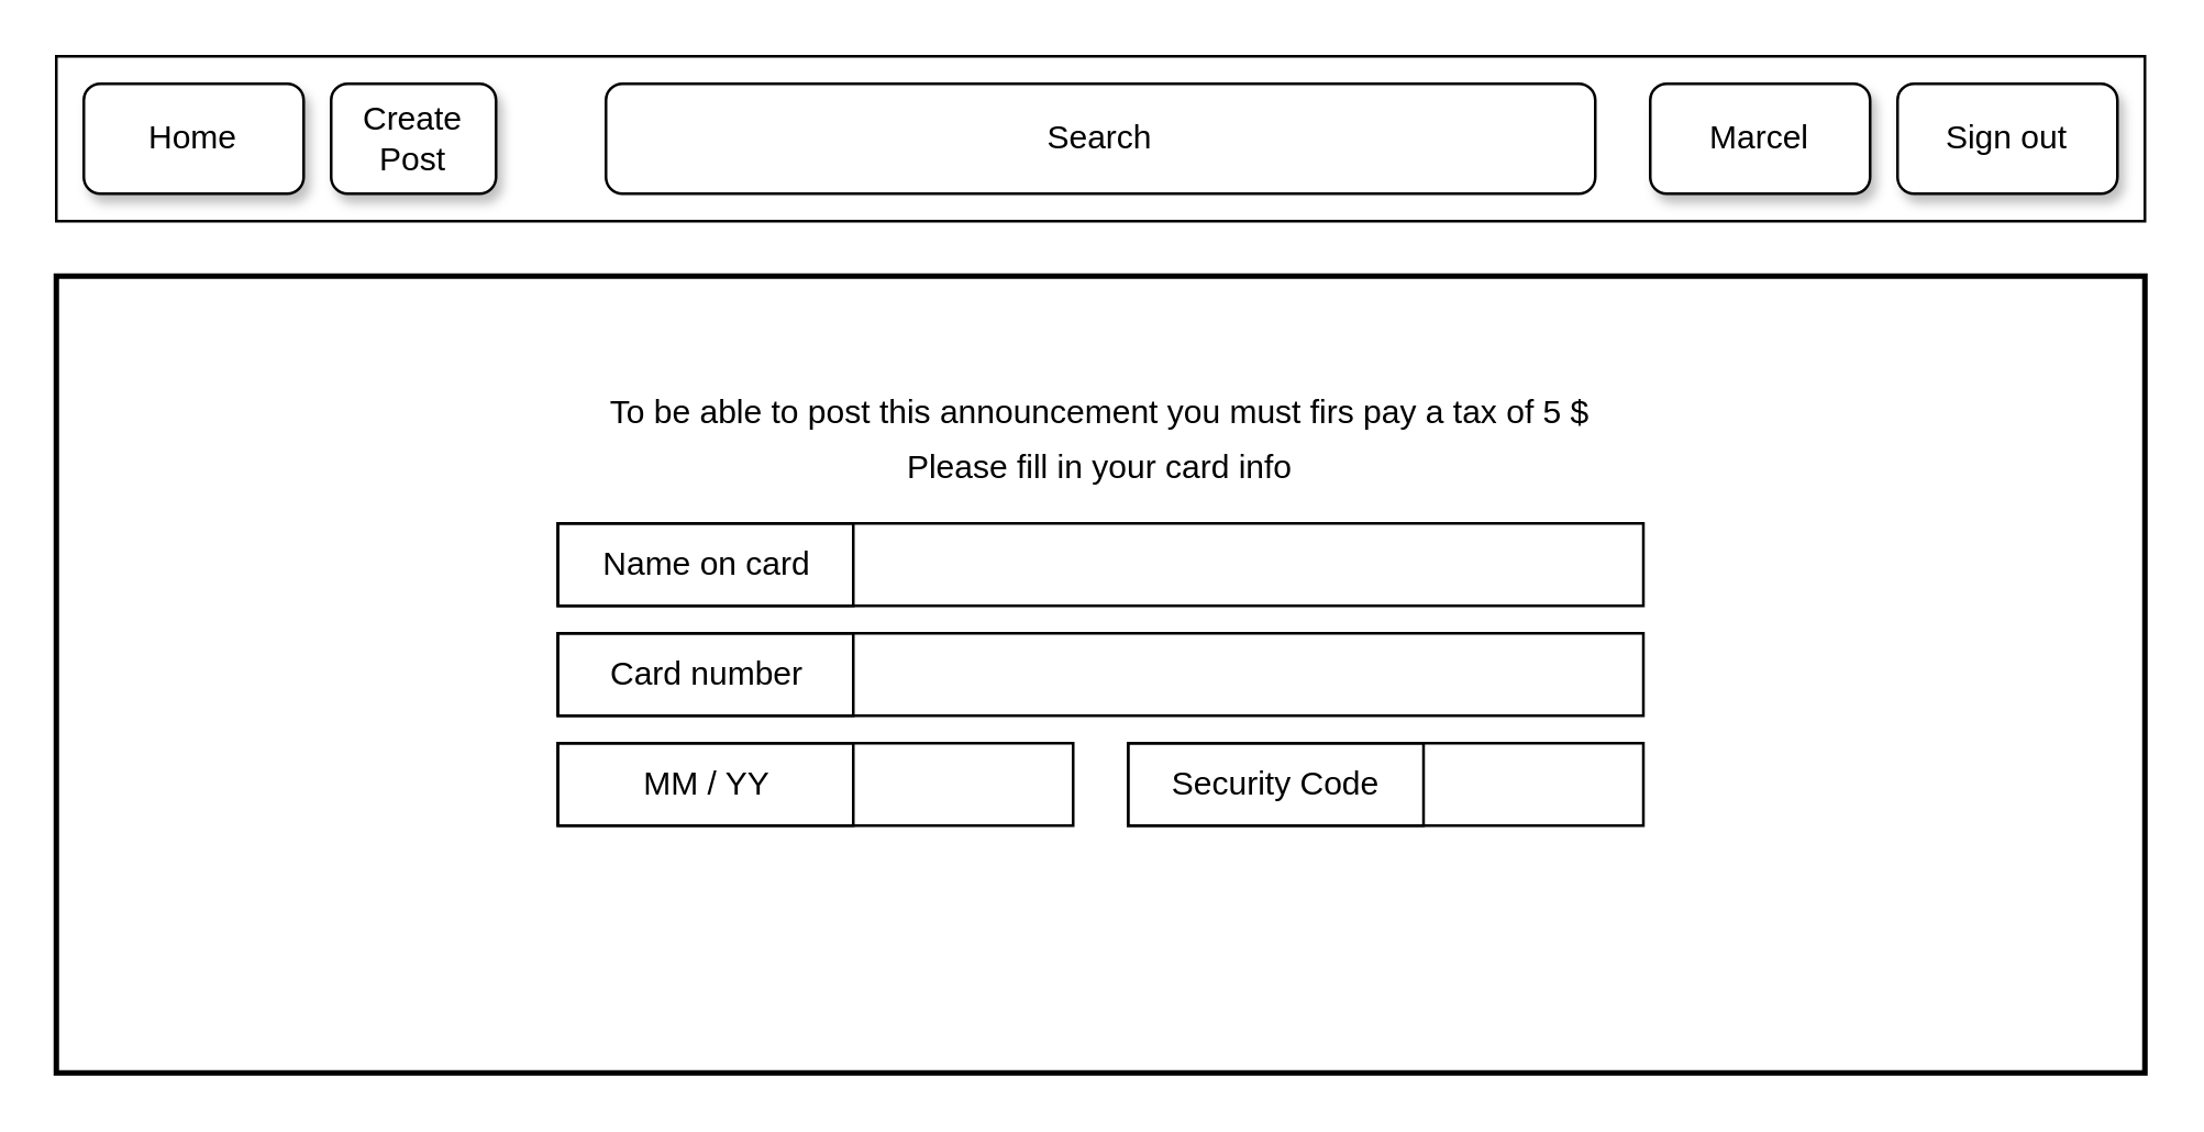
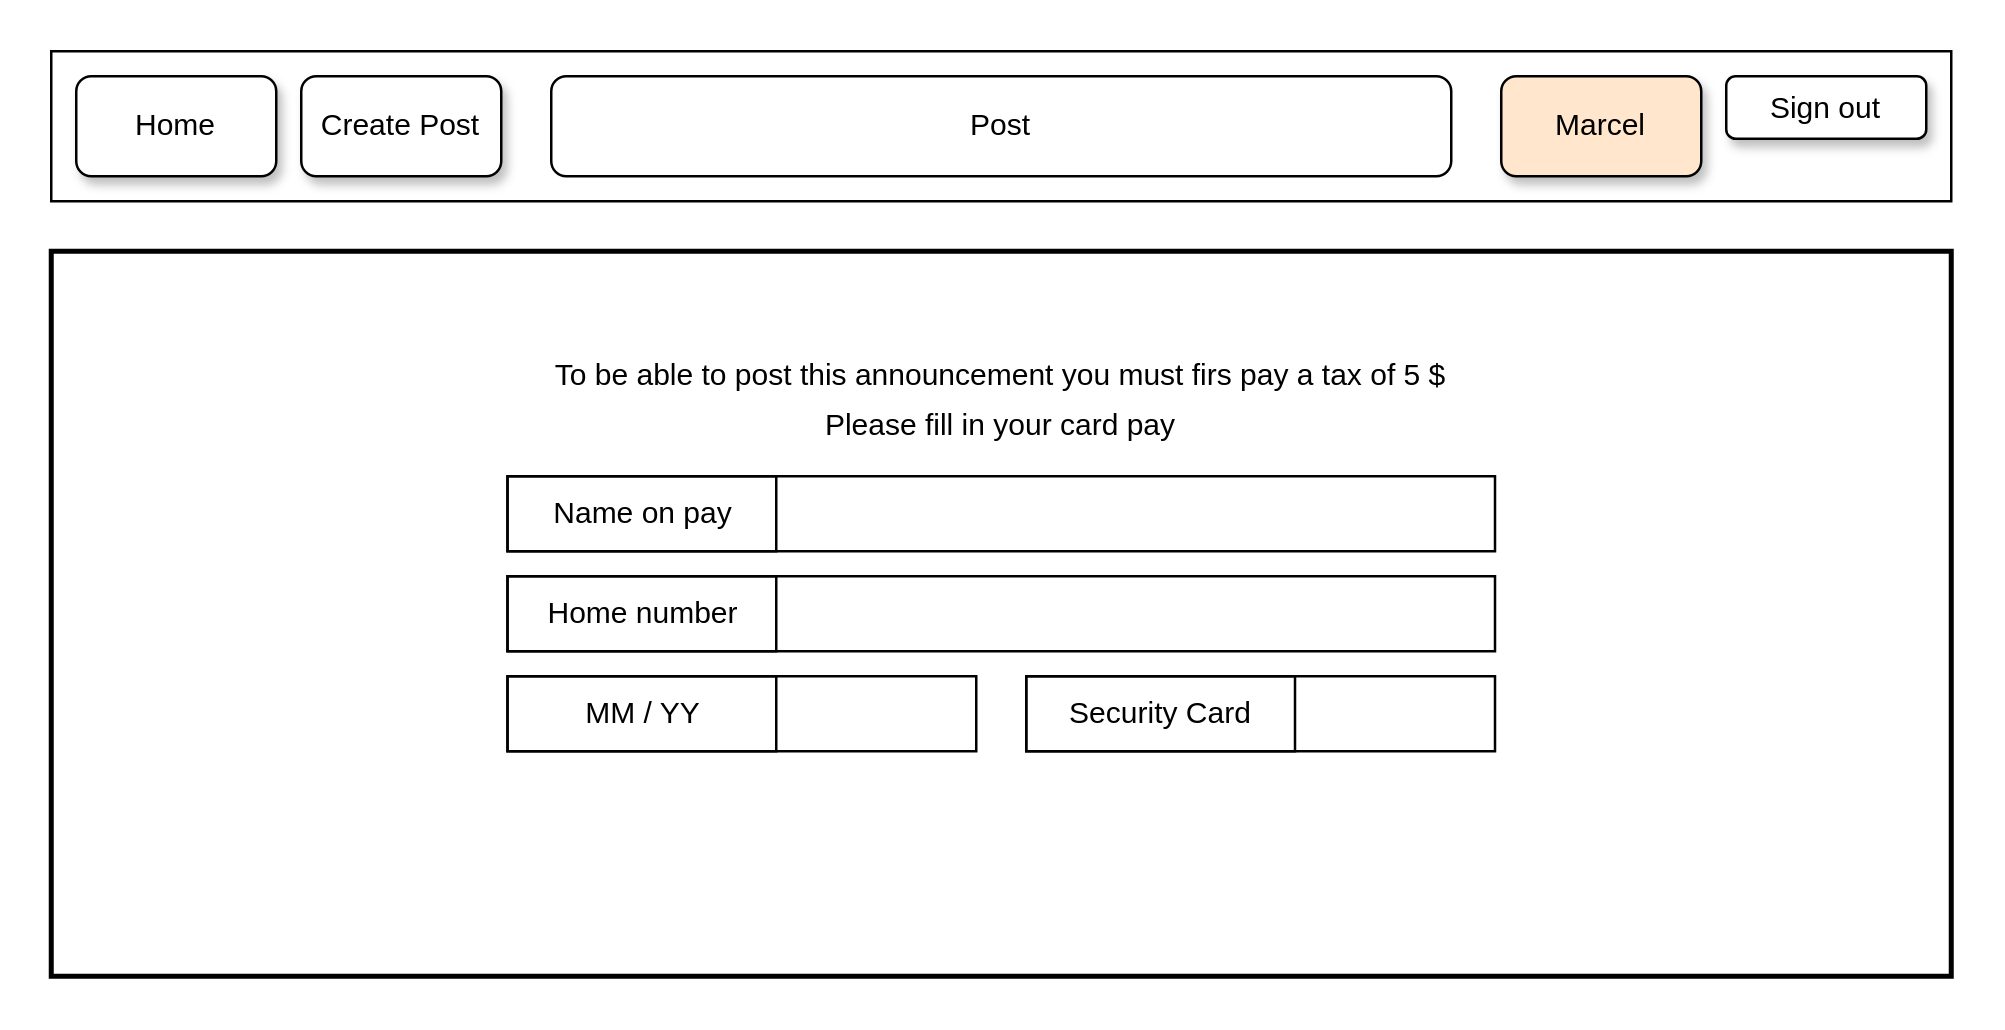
- <mxCell id="7" value="Create Post" style="rounded=1;whiteSpace=wrap;html=1;shadow=1;" vertex="1" parent="1"><mxGeometry x="120" y="30" width="60" height="40" as="geometry" /></mxCell>
+ <mxCell id="7" value="Create Post" style="rounded=1;whiteSpace=wrap;html=1;shadow=1;" vertex="1" parent="1"><mxGeometry x="120" y="30" width="80" height="40" as="geometry" /></mxCell>
- <mxCell id="4" value="Search" style="rounded=1;whiteSpace=wrap;html=1;shadow=0;" vertex="1" parent="1"><mxGeometry x="220" y="30" width="360" height="40" as="geometry" /></mxCell>
+ <mxCell id="4" value="Post" style="rounded=1;whiteSpace=wrap;html=1;shadow=0;" vertex="1" parent="1"><mxGeometry x="220" y="30" width="360" height="40" as="geometry" /></mxCell>
- <mxCell id="6" value="Marcel" style="rounded=1;whiteSpace=wrap;html=1;shadow=1;" vertex="1" parent="1"><mxGeometry x="600" y="30" width="80" height="40" as="geometry" /></mxCell>
+ <mxCell id="6" value="Marcel" style="rounded=1;whiteSpace=wrap;html=1;shadow=1;fillColor=#ffe6cc;" vertex="1" parent="1"><mxGeometry x="600" y="30" width="80" height="40" as="geometry" /></mxCell>
- <mxCell id="3" value="Sign out" style="rounded=1;whiteSpace=wrap;html=1;shadow=1;" vertex="1" parent="1"><mxGeometry x="690" y="30" width="80" height="40" as="geometry" /></mxCell>
+ <mxCell id="3" value="Sign out" style="rounded=1;whiteSpace=wrap;html=1;shadow=1;" vertex="1" parent="1"><mxGeometry x="690" y="30" width="80" height="25" as="geometry" /></mxCell>
- <mxCell id="10" value="Please fill in your card info" style="text;html=1;strokeColor=none;fillColor=none;align=center;verticalAlign=middle;whiteSpace=wrap;rounded=0;shadow=0;" vertex="1" parent="1"><mxGeometry x="145" y="160" width="510" height="20" as="geometry" /></mxCell>
+ <mxCell id="10" value="Please fill in your card pay" style="text;html=1;strokeColor=none;fillColor=none;align=center;verticalAlign=middle;whiteSpace=wrap;rounded=0;shadow=0;" vertex="1" parent="1"><mxGeometry x="145" y="160" width="510" height="20" as="geometry" /></mxCell>
- <mxCell id="15" value="Name on card" style="rounded=0;whiteSpace=wrap;html=1;shadow=0;strokeWidth=1;fillColor=none;" vertex="1" parent="1"><mxGeometry x="202.5" y="190" width="107.5" height="30" as="geometry" /></mxCell>
+ <mxCell id="15" value="Name on pay" style="rounded=0;whiteSpace=wrap;html=1;shadow=0;strokeWidth=1;fillColor=none;" vertex="1" parent="1"><mxGeometry x="202.5" y="190" width="107.5" height="30" as="geometry" /></mxCell>
- <mxCell id="16" value="Card number" style="rounded=0;whiteSpace=wrap;html=1;shadow=0;strokeWidth=1;fillColor=none;" vertex="1" parent="1"><mxGeometry x="202.5" y="230" width="107.5" height="30" as="geometry" /></mxCell>
+ <mxCell id="16" value="Home number" style="rounded=0;whiteSpace=wrap;html=1;shadow=0;strokeWidth=1;fillColor=none;" vertex="1" parent="1"><mxGeometry x="202.5" y="230" width="107.5" height="30" as="geometry" /></mxCell>
- <mxCell id="18" value="Security Code" style="rounded=0;whiteSpace=wrap;html=1;shadow=0;strokeWidth=1;fillColor=none;" vertex="1" parent="1"><mxGeometry x="410" y="270" width="107.5" height="30" as="geometry" /></mxCell>
+ <mxCell id="18" value="Security Card" style="rounded=0;whiteSpace=wrap;html=1;shadow=0;strokeWidth=1;fillColor=none;" vertex="1" parent="1"><mxGeometry x="410" y="270" width="107.5" height="30" as="geometry" /></mxCell>
